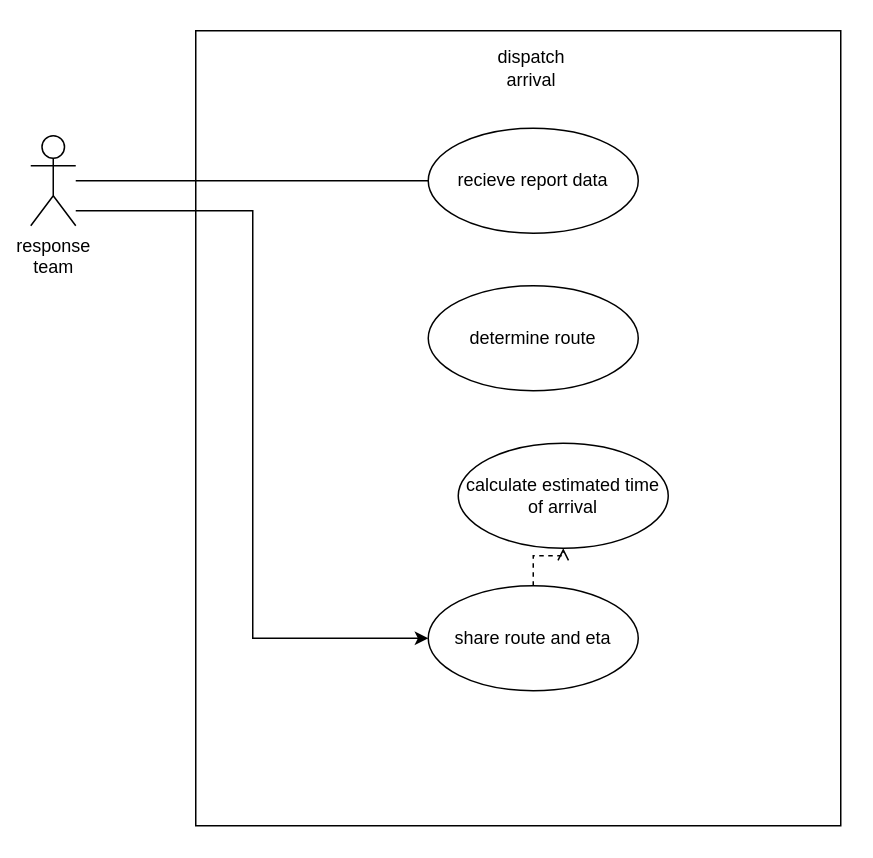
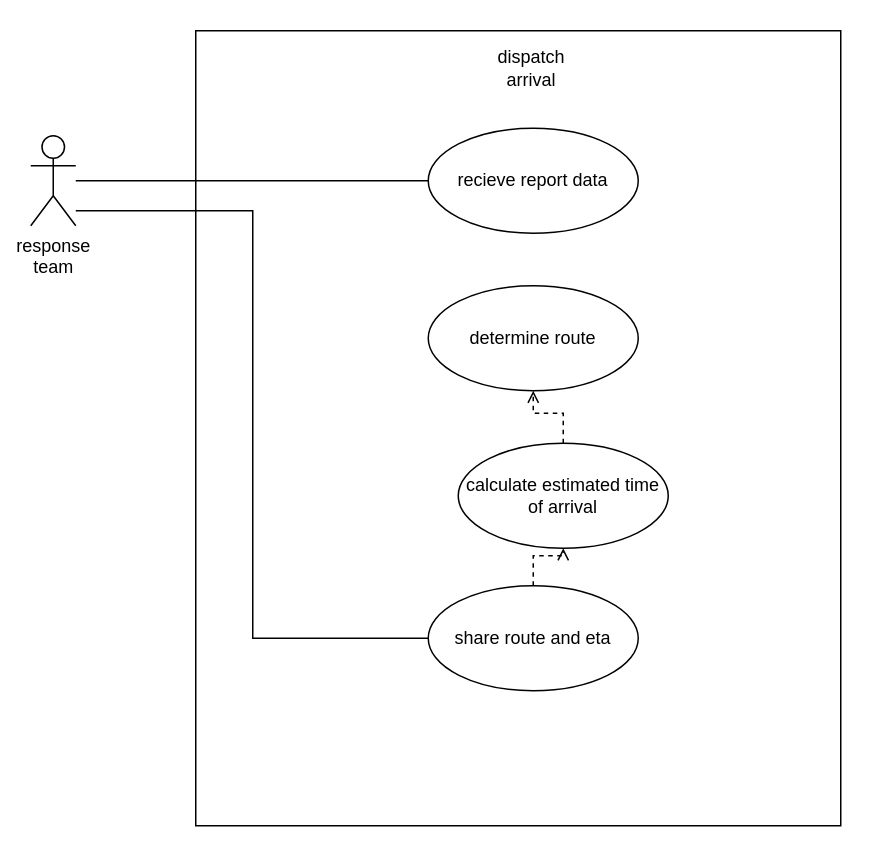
+ <mxCell id="9" value="" style="edgeStyle=orthogonalEdgeStyle;rounded=0;orthogonalLoop=1;jettySize=auto;html=1;endArrow=open;endFill=0;dashed=1;" edge="1" parent="1" source="10" target="8"><mxGeometry relative="1" as="geometry" /></mxCell>
- <mxCell id="5" style="edgeStyle=orthogonalEdgeStyle;rounded=0;orthogonalLoop=1;jettySize=auto;html=1;entryX=0;entryY=0.5;entryDx=0;entryDy=0;endArrow=classic;startFill=0;" edge="1" parent="1" source="6" target="12"><mxGeometry relative="1" as="geometry"><Array as="points"><mxPoint x="168" y="140" /><mxPoint x="168" y="425" /></Array></mxGeometry></mxCell>
+ <mxCell id="5" style="edgeStyle=orthogonalEdgeStyle;rounded=0;orthogonalLoop=1;jettySize=auto;html=1;entryX=0;entryY=0.5;entryDx=0;entryDy=0;endArrow=none;startFill=0;" edge="1" parent="1" source="6" target="12"><mxGeometry relative="1" as="geometry"><Array as="points"><mxPoint x="168" y="140" /><mxPoint x="168" y="425" /></Array></mxGeometry></mxCell>
